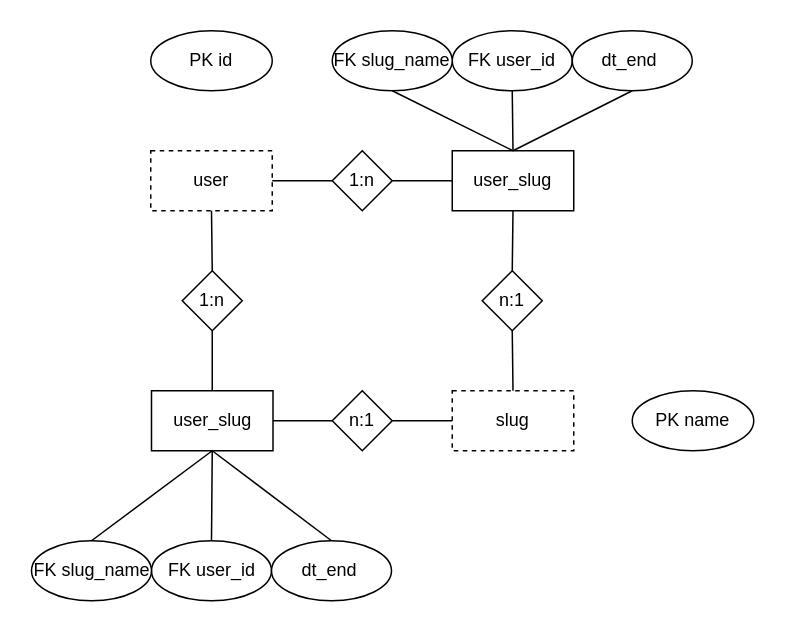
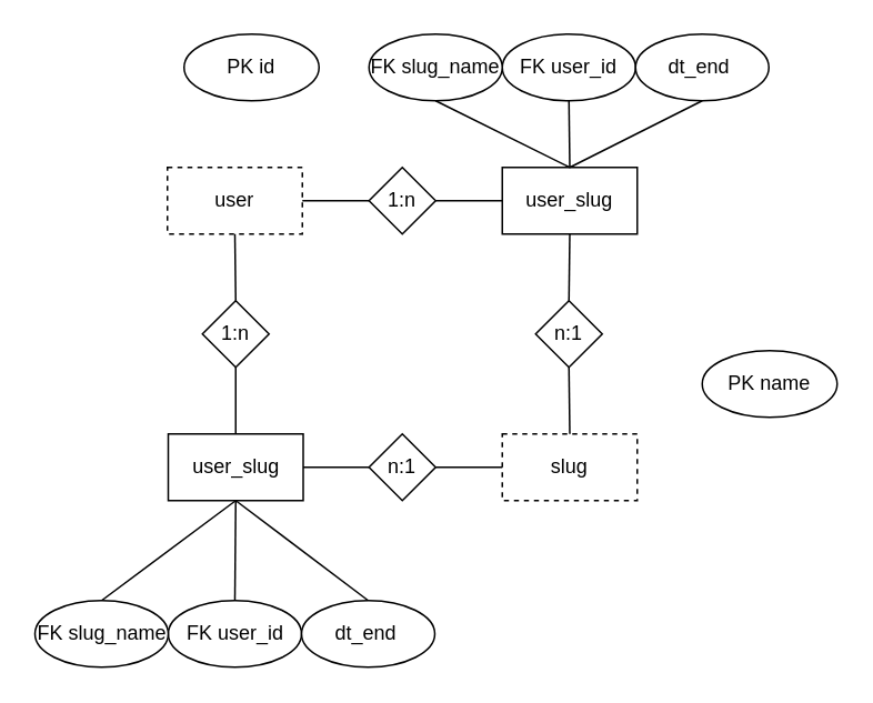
- <mxCell id="3" value="PK id" style="ellipse;whiteSpace=wrap;html=1;" vertex="1" parent="1"><mxGeometry x="100" y="20" width="81" height="40" as="geometry" /></mxCell>
+ <mxCell id="3" value="PK id" style="ellipse;whiteSpace=wrap;html=1;" vertex="1" parent="1"><mxGeometry x="110" y="20" width="81" height="40" as="geometry" /></mxCell>
- <mxCell id="15" value="PK name" style="ellipse;whiteSpace=wrap;html=1;" vertex="1" parent="1"><mxGeometry x="421" y="260" width="81" height="40" as="geometry" /></mxCell>
+ <mxCell id="15" value="PK name" style="ellipse;whiteSpace=wrap;html=1;" vertex="1" parent="1"><mxGeometry x="421" y="210" width="81" height="40" as="geometry" /></mxCell>
